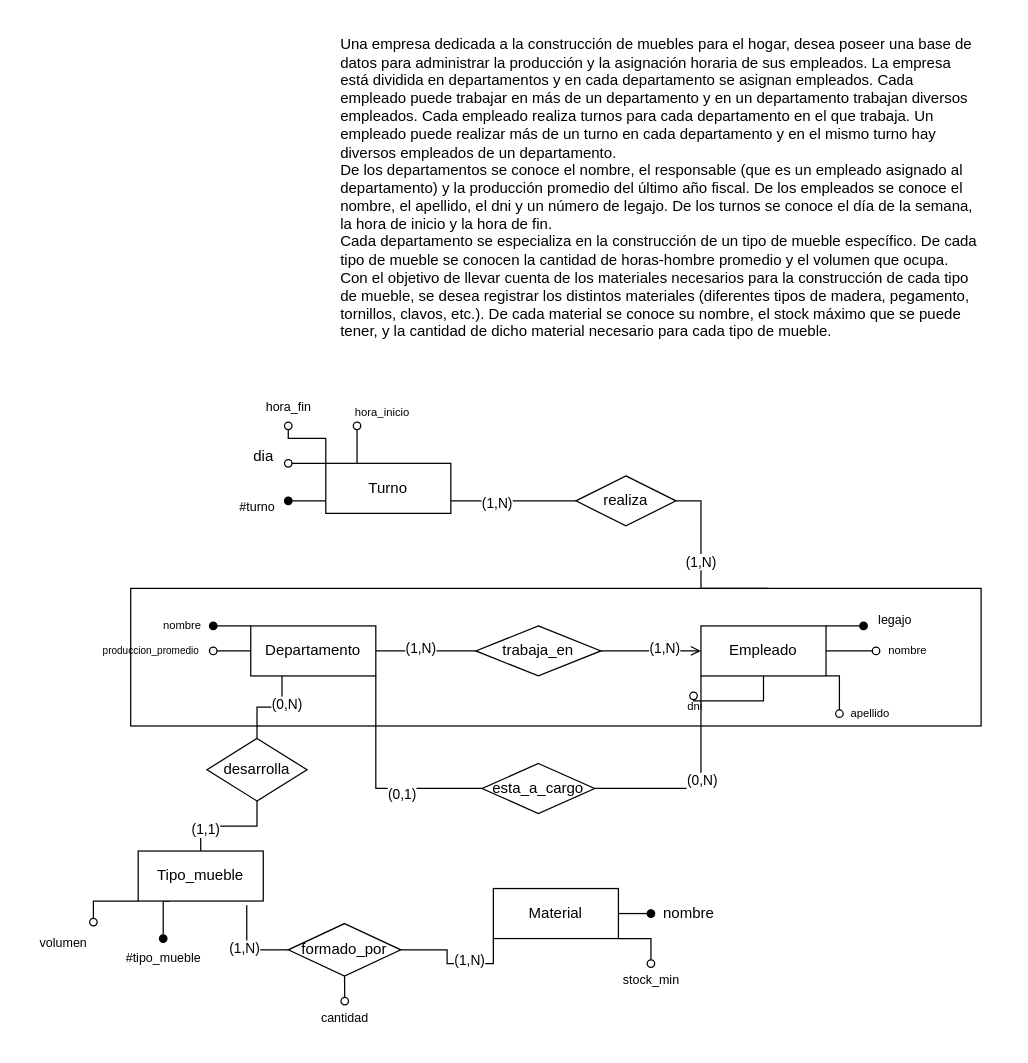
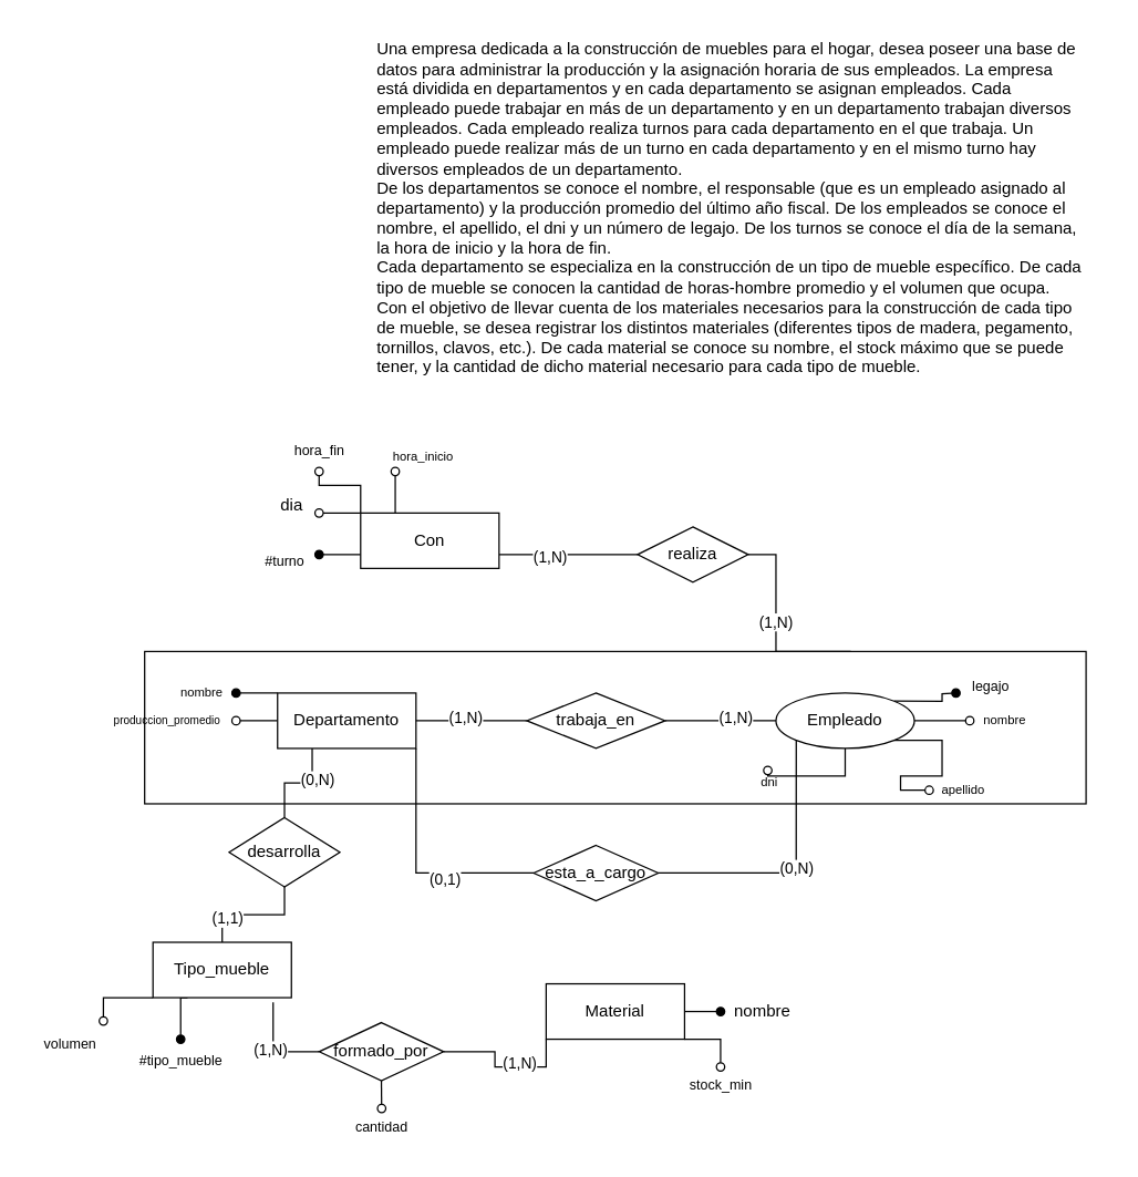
- <mxCell id="23" value="Turno" style="whiteSpace=wrap;html=1;align=center;" vertex="1" parent="1"><mxGeometry x="260" y="370" width="100" height="40" as="geometry" /></mxCell>
+ <mxCell id="23" value="Con" style="whiteSpace=wrap;html=1;align=center;" vertex="1" parent="1"><mxGeometry x="260" y="370" width="100" height="40" as="geometry" /></mxCell>
- <mxCell id="11" style="edgeStyle=orthogonalEdgeStyle;rounded=0;orthogonalLoop=1;jettySize=auto;html=1;exitX=1;exitY=0.5;exitDx=0;exitDy=0;endArrow=open;endFill=0;" edge="1" parent="1" source="15" target="10"><mxGeometry relative="1" as="geometry" /></mxCell>
+ <mxCell id="11" style="edgeStyle=orthogonalEdgeStyle;rounded=0;orthogonalLoop=1;jettySize=auto;html=1;exitX=1;exitY=0.5;exitDx=0;exitDy=0;endArrow=none;endFill=0;" edge="1" parent="1" source="15" target="10"><mxGeometry relative="1" as="geometry" /></mxCell>
- <mxCell id="10" value="Empleado" style="whiteSpace=wrap;html=1;align=center;" vertex="1" parent="1"><mxGeometry x="560" y="500" width="100" height="40" as="geometry" /></mxCell>
+ <mxCell id="10" value="Empleado" style="ellipse;whiteSpace=wrap;html=1;align=center;" vertex="1" parent="1"><mxGeometry x="560" y="500" width="100" height="40" as="geometry" /></mxCell>
